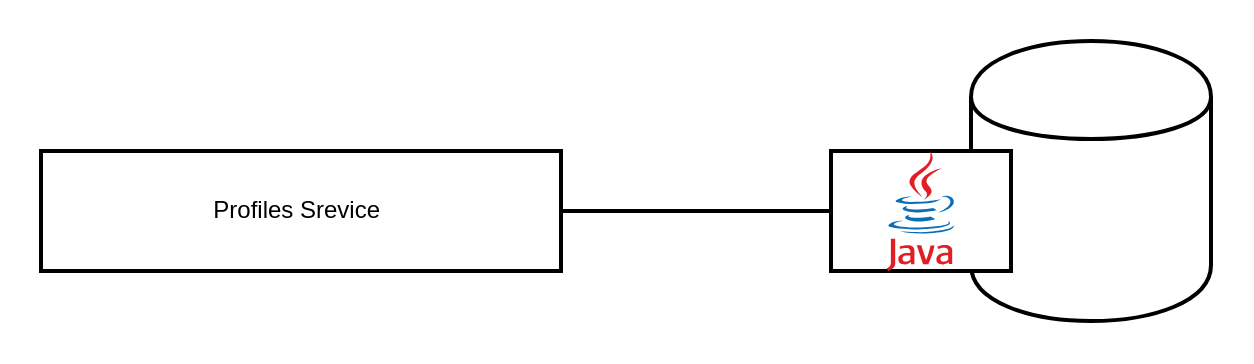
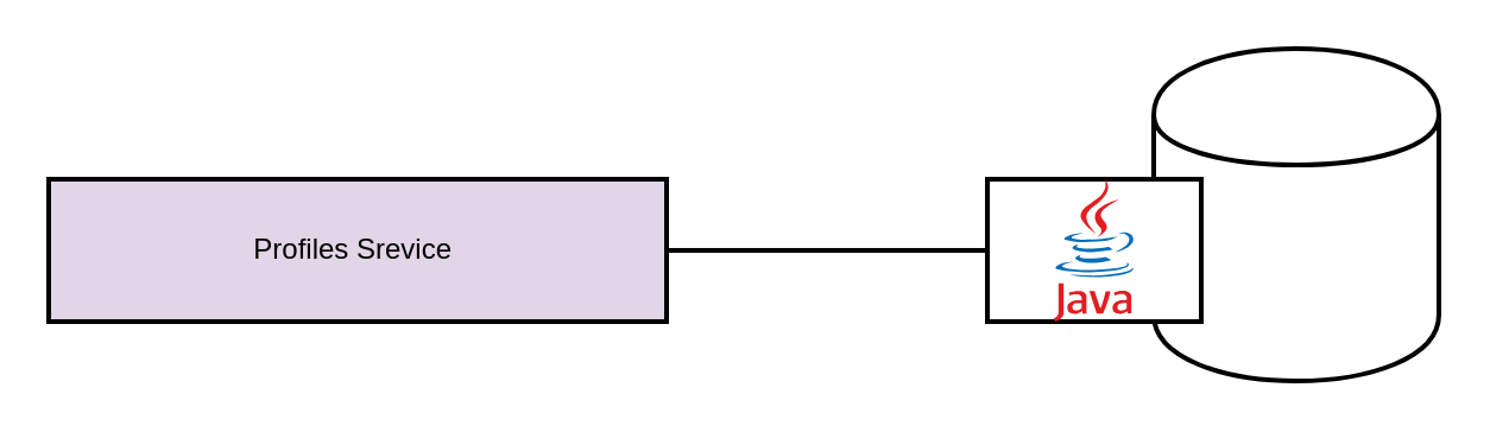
- <mxCell id="3" value="Profiles Srevice&amp;nbsp;" style="rounded=0;whiteSpace=wrap;html=1;strokeWidth=2;" vertex="1" parent="1"><mxGeometry x="20" y="75" width="260" height="60" as="geometry" /></mxCell>
+ <mxCell id="3" value="Profiles Srevice&amp;nbsp;" style="rounded=0;whiteSpace=wrap;html=1;strokeWidth=2;fillColor=#e1d5e7;" vertex="1" parent="1"><mxGeometry x="20" y="75" width="260" height="60" as="geometry" /></mxCell>
